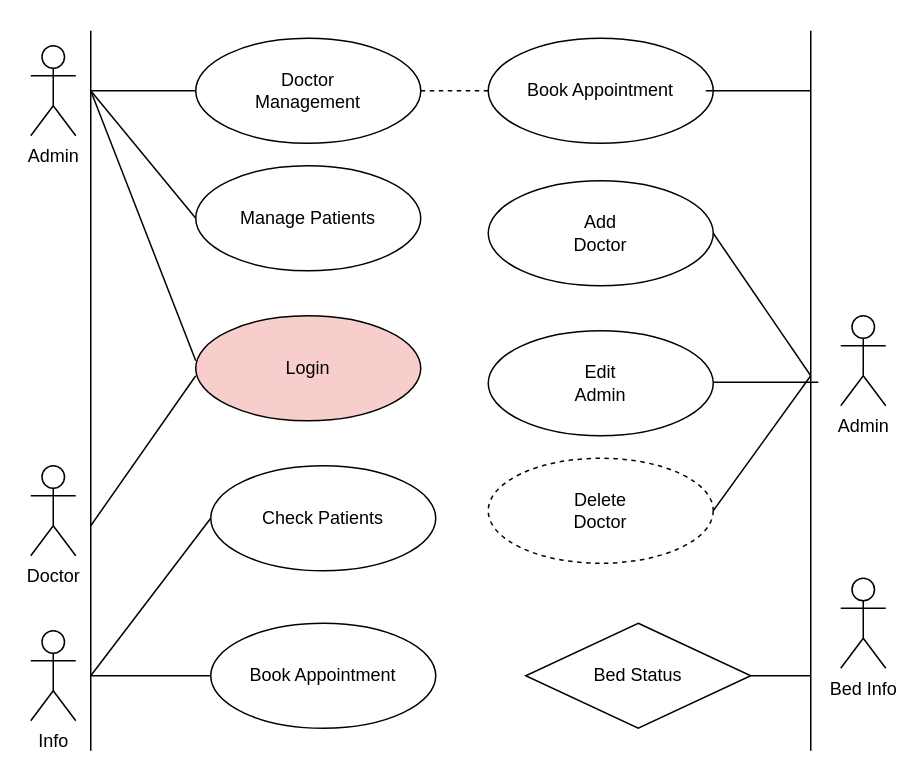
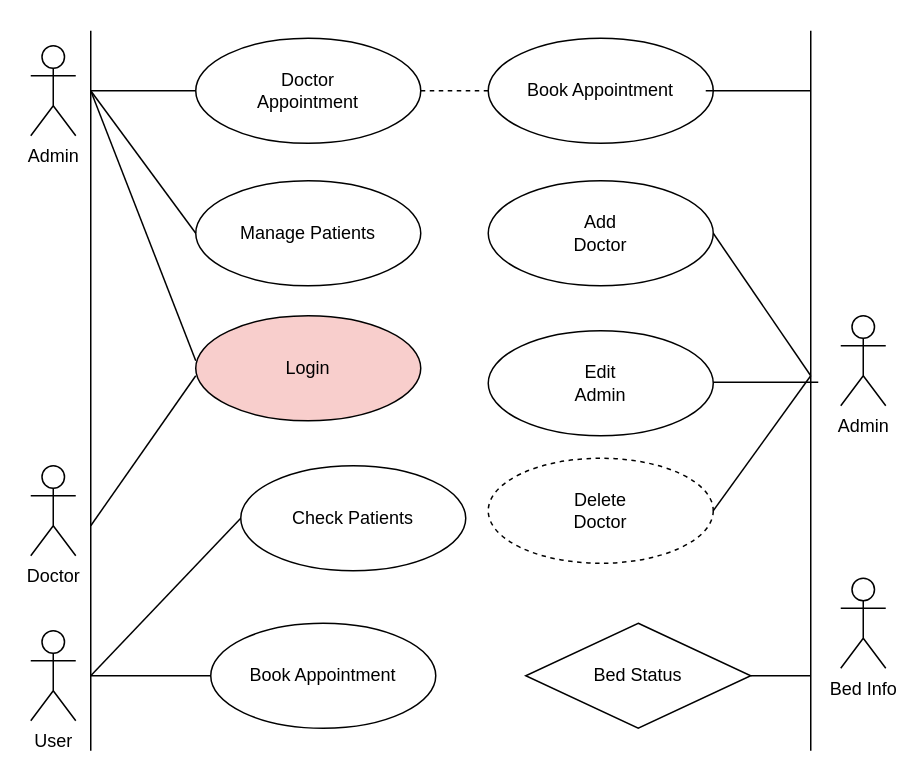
- <mxCell id="7" value="Doctor&lt;br&gt;Management" style="ellipse;whiteSpace=wrap;html=1;" vertex="1" parent="1"><mxGeometry x="130" y="25" width="150" height="70" as="geometry" /></mxCell>
+ <mxCell id="7" value="Doctor&lt;br&gt;Appointment" style="ellipse;whiteSpace=wrap;html=1;" vertex="1" parent="1"><mxGeometry x="130" y="25" width="150" height="70" as="geometry" /></mxCell>
- <mxCell id="8" value="Manage Patients" style="ellipse;whiteSpace=wrap;html=1;" vertex="1" parent="1"><mxGeometry x="130" y="110" width="150" height="70" as="geometry" /></mxCell>
+ <mxCell id="8" value="Manage Patients" style="ellipse;whiteSpace=wrap;html=1;" vertex="1" parent="1"><mxGeometry x="130" y="120" width="150" height="70" as="geometry" /></mxCell>
- <mxCell id="10" value="Check Patients" style="ellipse;whiteSpace=wrap;html=1;" vertex="1" parent="1"><mxGeometry x="140" y="310" width="150" height="70" as="geometry" /></mxCell>
+ <mxCell id="10" value="Check Patients" style="ellipse;whiteSpace=wrap;html=1;" vertex="1" parent="1"><mxGeometry x="160" y="310" width="150" height="70" as="geometry" /></mxCell>
- <mxCell id="5" value="Info" style="shape=umlActor;verticalLabelPosition=bottom;verticalAlign=top;html=1;outlineConnect=0;" parent="1" vertex="1"><mxGeometry x="20" y="420" width="30" height="60" as="geometry" /></mxCell>
+ <mxCell id="5" value="User" style="shape=umlActor;verticalLabelPosition=bottom;verticalAlign=top;html=1;outlineConnect=0;" parent="1" vertex="1"><mxGeometry x="20" y="420" width="30" height="60" as="geometry" /></mxCell>
